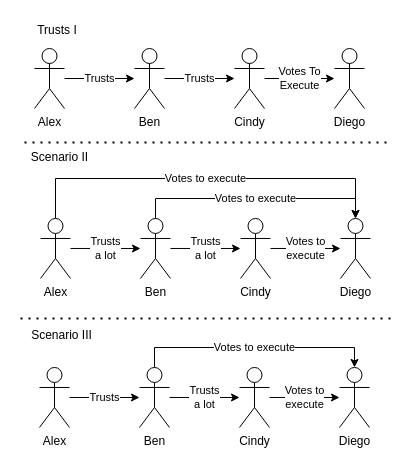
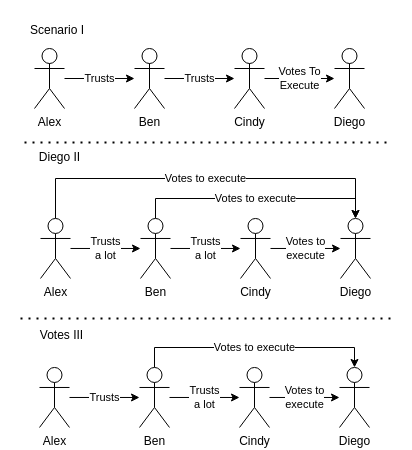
- <mxCell id="28" value="Trusts I" style="text;html=1;strokeColor=none;fillColor=none;align=center;verticalAlign=middle;whiteSpace=wrap;rounded=0;" vertex="1" parent="1"><mxGeometry x="26.5" y="20" width="60" height="20" as="geometry" /></mxCell>
+ <mxCell id="28" value="Scenario I" style="text;html=1;strokeColor=none;fillColor=none;align=center;verticalAlign=middle;whiteSpace=wrap;rounded=0;" vertex="1" parent="1"><mxGeometry x="26.5" y="20" width="60" height="20" as="geometry" /></mxCell>
- <mxCell id="29" value="Scenario II" style="text;html=1;strokeColor=none;fillColor=none;align=center;verticalAlign=middle;whiteSpace=wrap;rounded=0;" vertex="1" parent="1"><mxGeometry x="24" y="147" width="71" height="20" as="geometry" /></mxCell>
+ <mxCell id="29" value="Diego II" style="text;html=1;strokeColor=none;fillColor=none;align=center;verticalAlign=middle;whiteSpace=wrap;rounded=0;" vertex="1" parent="1"><mxGeometry x="24" y="147" width="71" height="20" as="geometry" /></mxCell>
- <mxCell id="30" value="Scenario III" style="text;html=1;strokeColor=none;fillColor=none;align=center;verticalAlign=middle;whiteSpace=wrap;rounded=0;" vertex="1" parent="1"><mxGeometry x="26" y="325" width="71" height="20" as="geometry" /></mxCell>
+ <mxCell id="30" value="Votes III" style="text;html=1;strokeColor=none;fillColor=none;align=center;verticalAlign=middle;whiteSpace=wrap;rounded=0;" vertex="1" parent="1"><mxGeometry x="26" y="325" width="71" height="20" as="geometry" /></mxCell>
